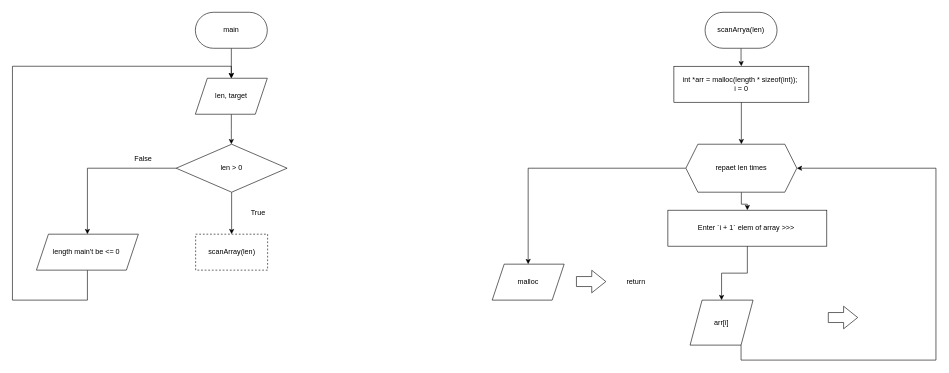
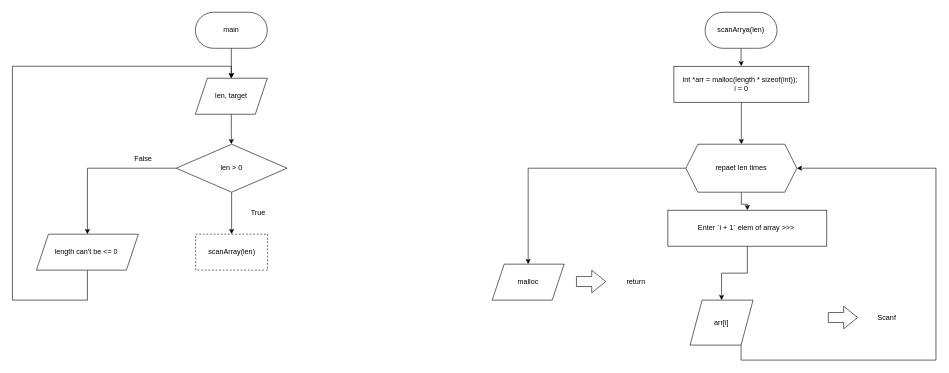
- <mxCell id="25" value="length main't be &amp;lt;= 0&amp;nbsp;" style="shape=parallelogram;perimeter=parallelogramPerimeter;whiteSpace=wrap;html=1;fixedSize=1;" vertex="1" parent="1"><mxGeometry x="60" y="390" width="170" height="60" as="geometry" /></mxCell>
+ <mxCell id="25" value="length can't be &amp;lt;= 0&amp;nbsp;" style="shape=parallelogram;perimeter=parallelogramPerimeter;whiteSpace=wrap;html=1;fixedSize=1;" vertex="1" parent="1"><mxGeometry x="60" y="390" width="170" height="60" as="geometry" /></mxCell>
+ <mxCell id="19" value="Scanf&amp;nbsp;" style="text;html=1;align=center;verticalAlign=middle;whiteSpace=wrap;rounded=0;" vertex="1" parent="1"><mxGeometry x="1450" y="515" width="60" height="30" as="geometry" /></mxCell>
